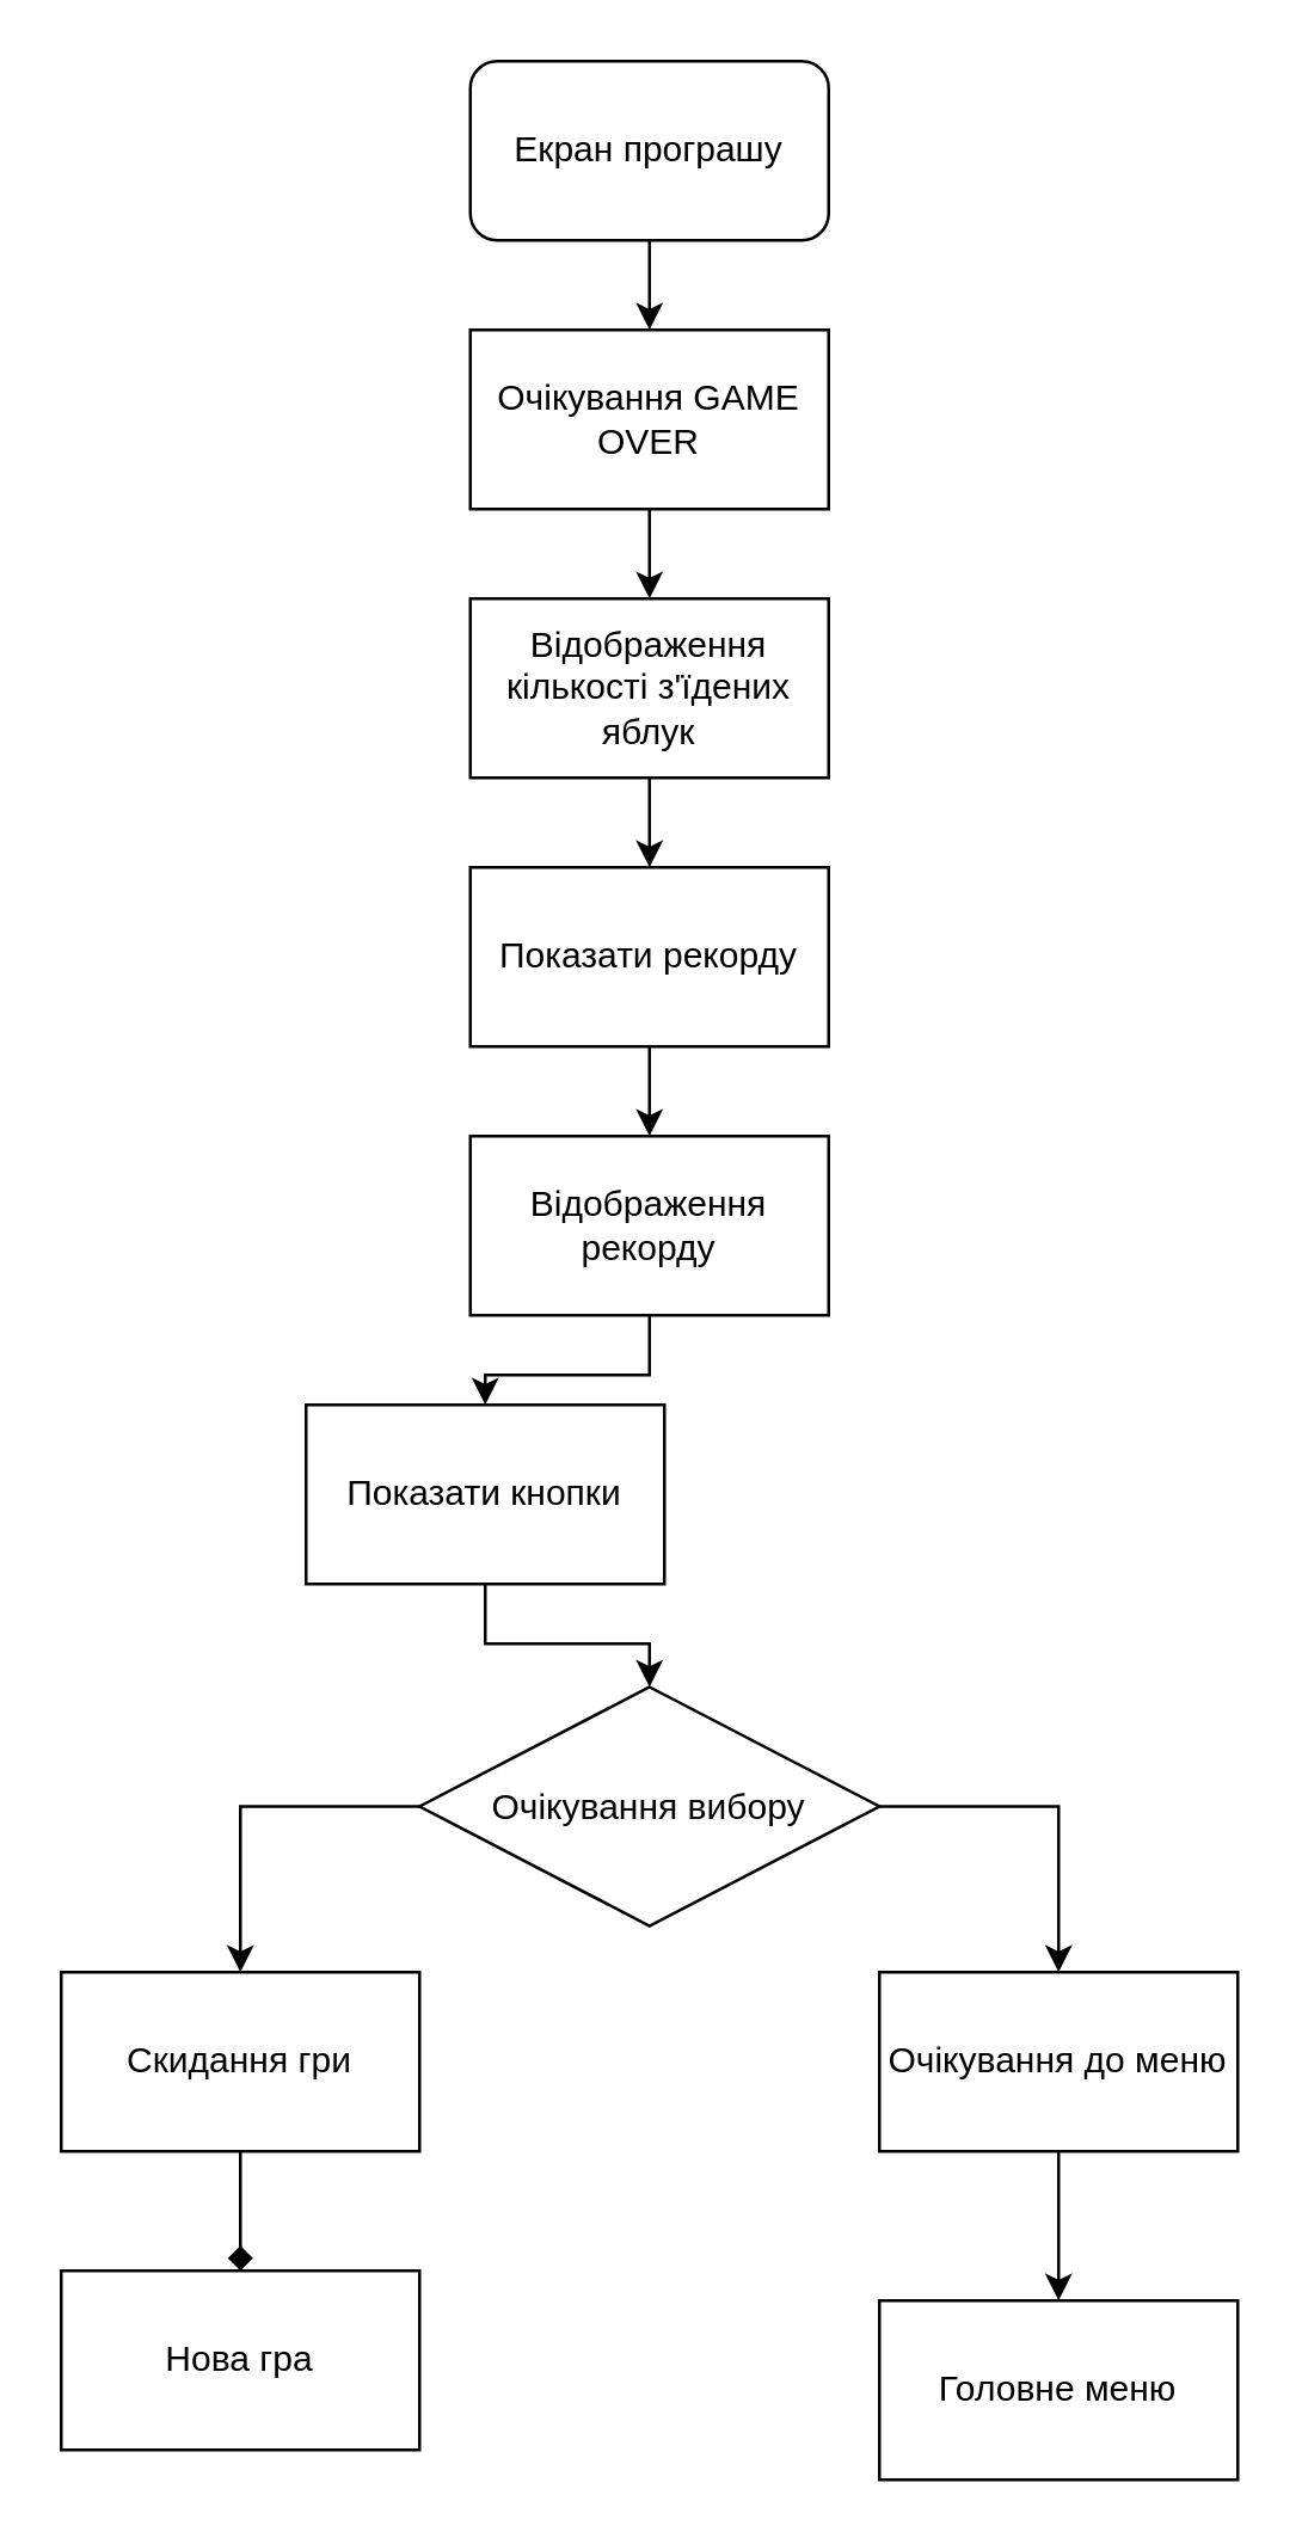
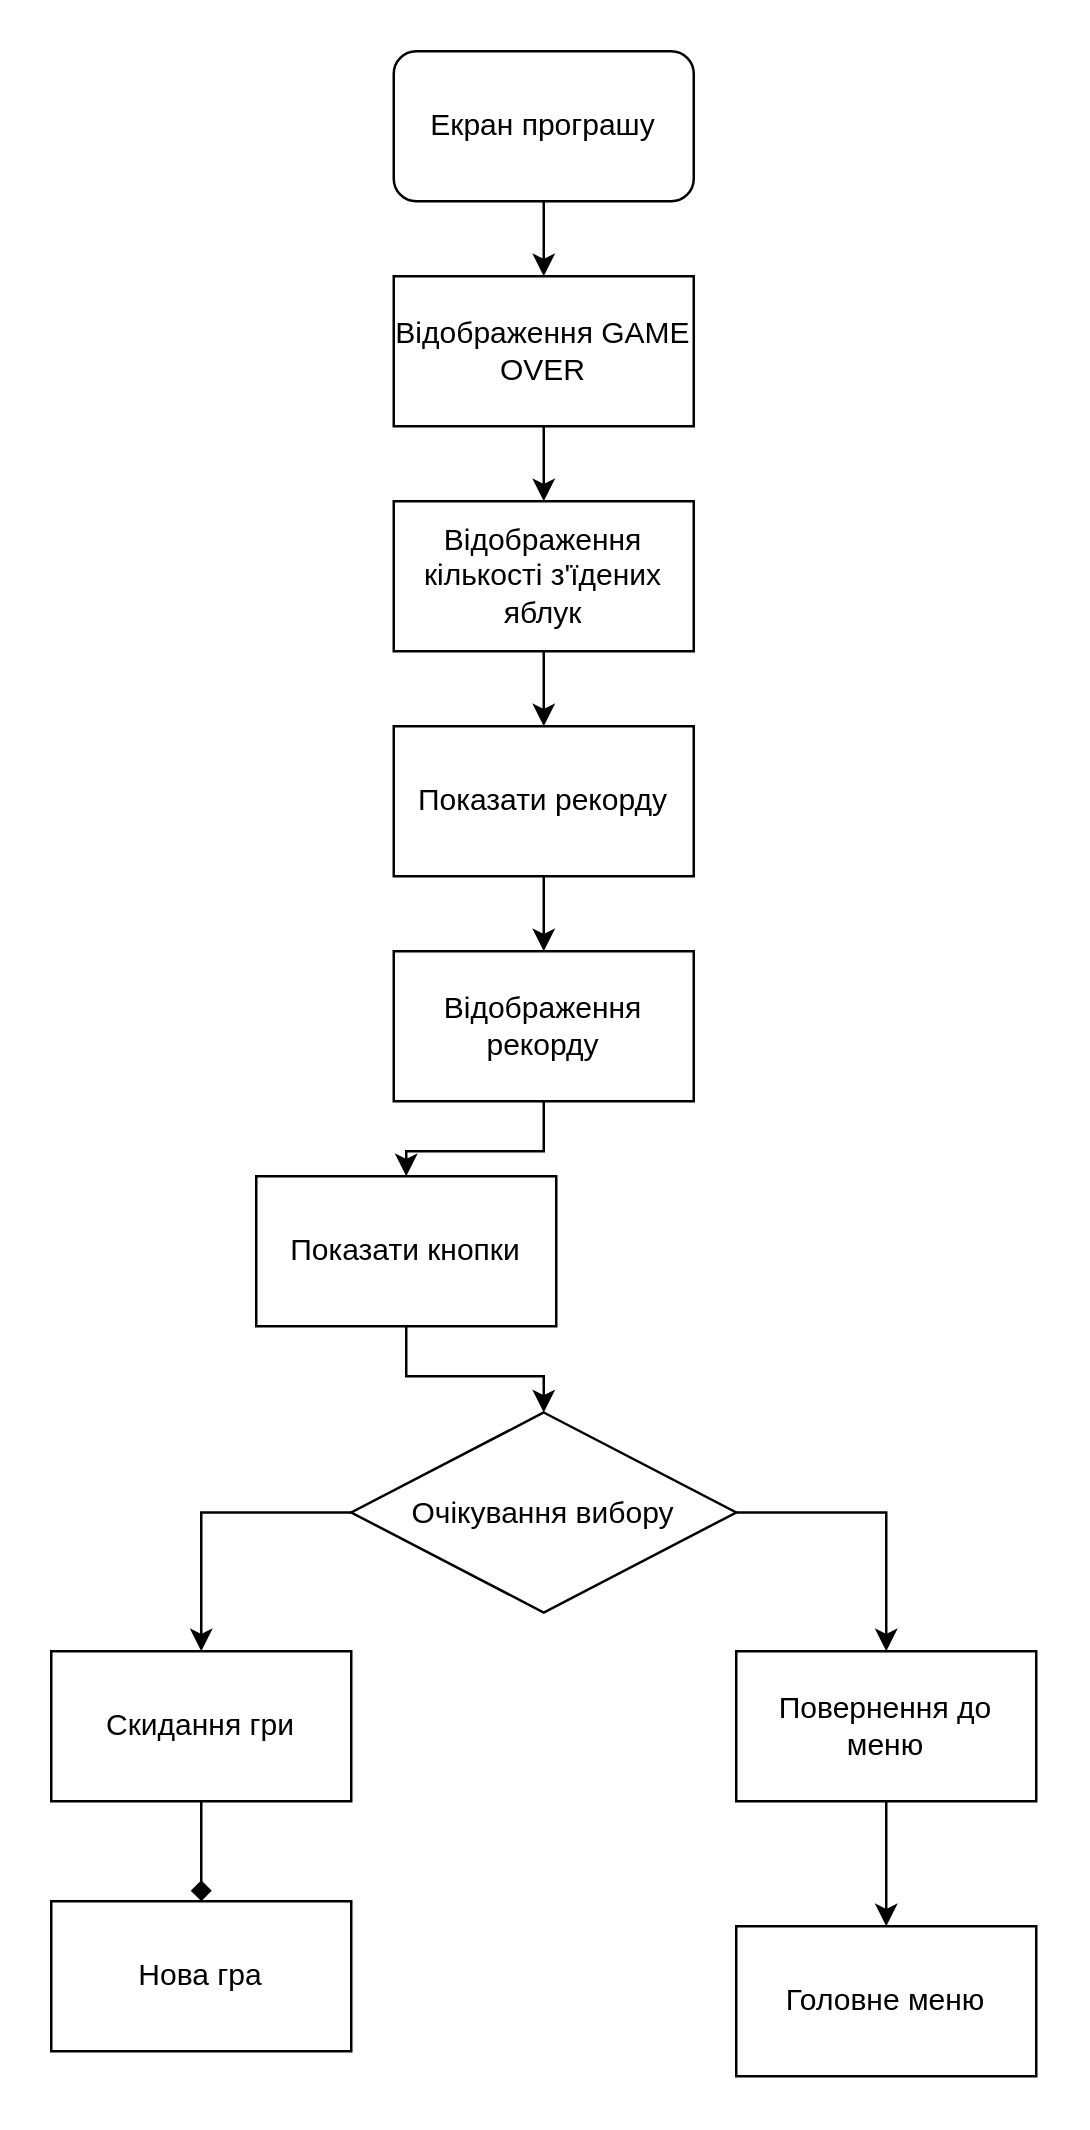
- <mxCell id="5" value="&lt;font style=&quot;vertical-align: inherit;&quot;&gt;&lt;font style=&quot;vertical-align: inherit;&quot;&gt;Очікування GAME OVER&lt;/font&gt;&lt;/font&gt;" style="rounded=0;whiteSpace=wrap;html=1;" vertex="1" parent="1"><mxGeometry x="157" y="110" width="120" height="60" as="geometry" /></mxCell>
+ <mxCell id="5" value="&lt;font style=&quot;vertical-align: inherit;&quot;&gt;&lt;font style=&quot;vertical-align: inherit;&quot;&gt;Відображення GAME OVER&lt;/font&gt;&lt;/font&gt;" style="rounded=0;whiteSpace=wrap;html=1;" vertex="1" parent="1"><mxGeometry x="157" y="110" width="120" height="60" as="geometry" /></mxCell>
- <mxCell id="21" value="&lt;font style=&quot;vertical-align: inherit;&quot;&gt;&lt;font style=&quot;vertical-align: inherit;&quot;&gt;Очікування до меню&lt;/font&gt;&lt;/font&gt;" style="rounded=0;whiteSpace=wrap;html=1;" vertex="1" parent="1"><mxGeometry x="294" y="660" width="120" height="60" as="geometry" /></mxCell>
+ <mxCell id="21" value="&lt;font style=&quot;vertical-align: inherit;&quot;&gt;&lt;font style=&quot;vertical-align: inherit;&quot;&gt;Повернення до меню&lt;/font&gt;&lt;/font&gt;" style="rounded=0;whiteSpace=wrap;html=1;" vertex="1" parent="1"><mxGeometry x="294" y="660" width="120" height="60" as="geometry" /></mxCell>
